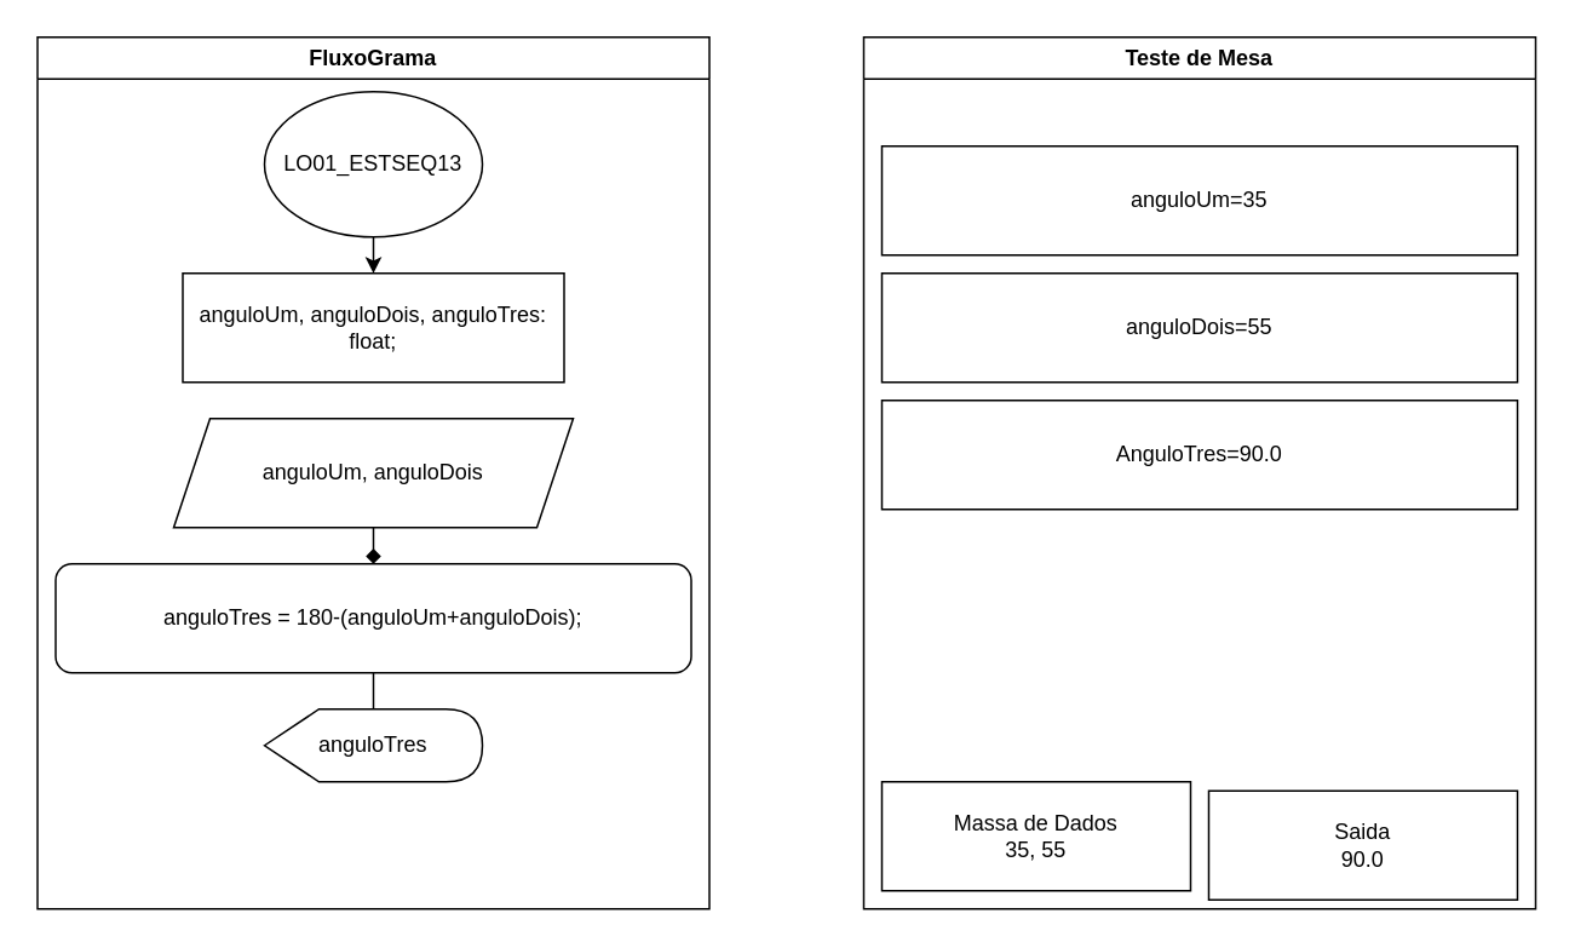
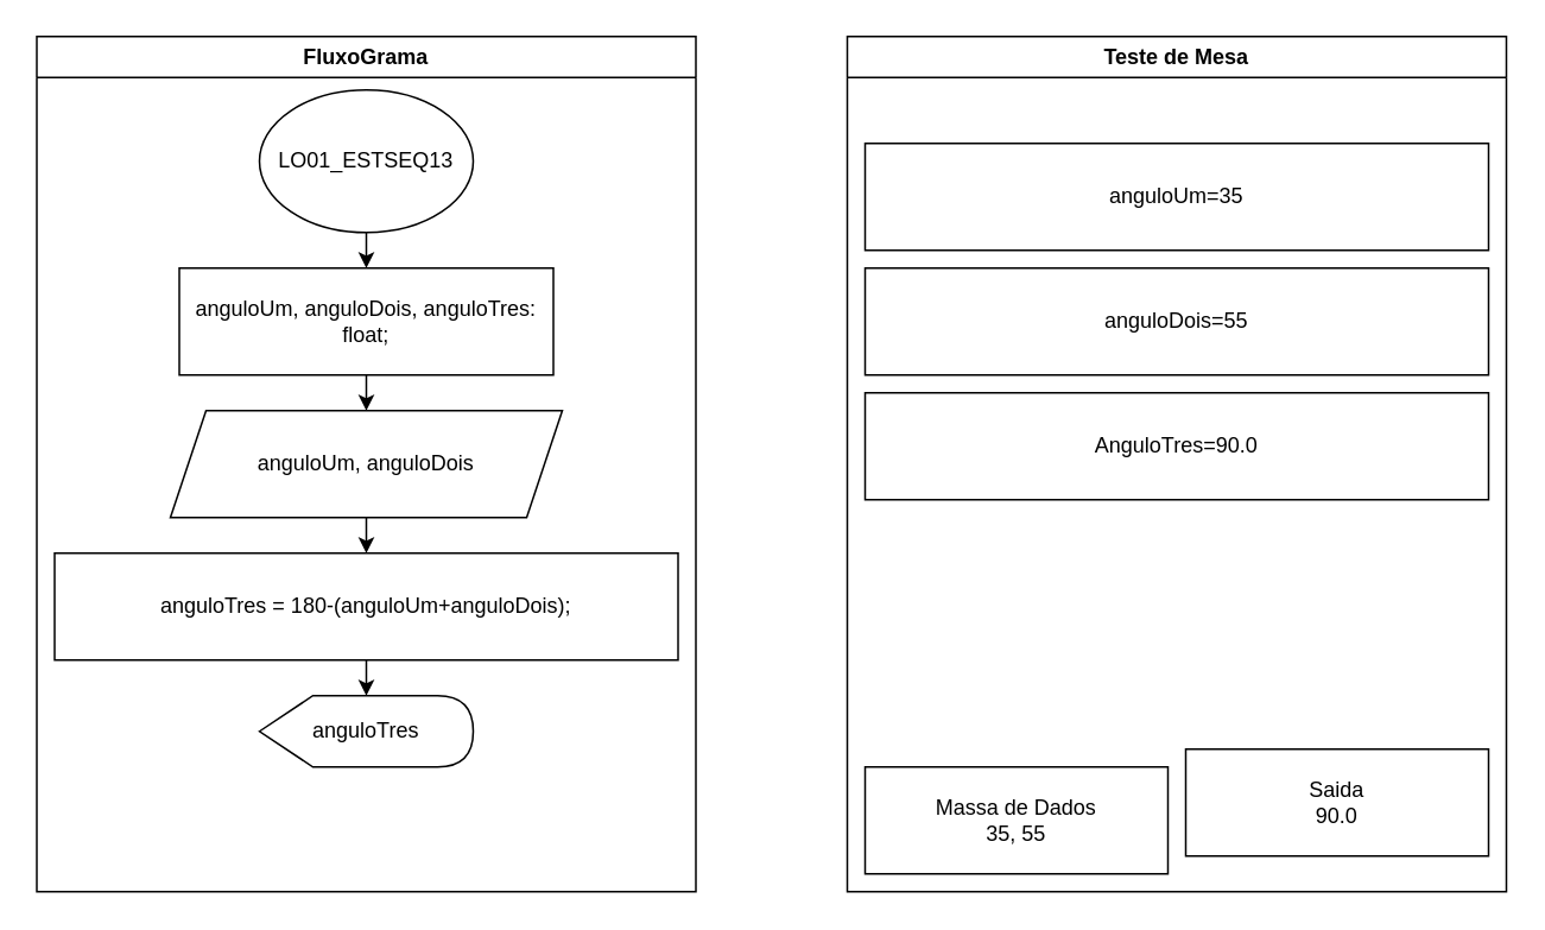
+ <mxCell id="4" value="" style="edgeStyle=none;html=1;" edge="1" parent="1" source="5" target="7"><mxGeometry relative="1" as="geometry" /></mxCell>
- <mxCell id="6" value="" style="edgeStyle=none;html=1;endArrow=diamond;" edge="1" parent="1" source="7" target="9"><mxGeometry relative="1" as="geometry" /></mxCell>
+ <mxCell id="6" value="" style="edgeStyle=none;html=1;" edge="1" parent="1" source="7" target="9"><mxGeometry relative="1" as="geometry" /></mxCell>
- <mxCell id="9" value="&lt;div style=&quot;text-align: left;&quot;&gt;&lt;span style=&quot;background-color: transparent;&quot;&gt;&lt;font color=&quot;#000000&quot;&gt;anguloTres = 180-(anguloUm+anguloDois);&lt;/font&gt;&lt;/span&gt;&lt;/div&gt;" style="whiteSpace=wrap;html=1;rounded=1;" vertex="1" parent="1"><mxGeometry x="30" y="310" width="350" height="60" as="geometry" /></mxCell>
+ <mxCell id="9" value="&lt;div style=&quot;text-align: left;&quot;&gt;&lt;span style=&quot;background-color: transparent;&quot;&gt;&lt;font color=&quot;#000000&quot;&gt;anguloTres = 180-(anguloUm+anguloDois);&lt;/font&gt;&lt;/span&gt;&lt;/div&gt;" style="rounded=0;whiteSpace=wrap;html=1;" vertex="1" parent="1"><mxGeometry x="30" y="310" width="350" height="60" as="geometry" /></mxCell>
- <mxCell id="8" value="" style="edgeStyle=none;html=1;endArrow=none;" edge="1" parent="1" source="9" target="10"><mxGeometry relative="1" as="geometry" /></mxCell>
+ <mxCell id="8" value="" style="edgeStyle=none;html=1;" edge="1" parent="1" source="9" target="10"><mxGeometry relative="1" as="geometry" /></mxCell>
- <mxCell id="13" value="Saida&lt;br&gt;90.0" style="rounded=0;whiteSpace=wrap;html=1;" vertex="1" parent="11"><mxGeometry x="190" y="415" width="170" height="60" as="geometry" /></mxCell>
+ <mxCell id="13" value="Saida&lt;br&gt;90.0" style="rounded=0;whiteSpace=wrap;html=1;" vertex="1" parent="11"><mxGeometry x="190" y="400" width="170" height="60" as="geometry" /></mxCell>
